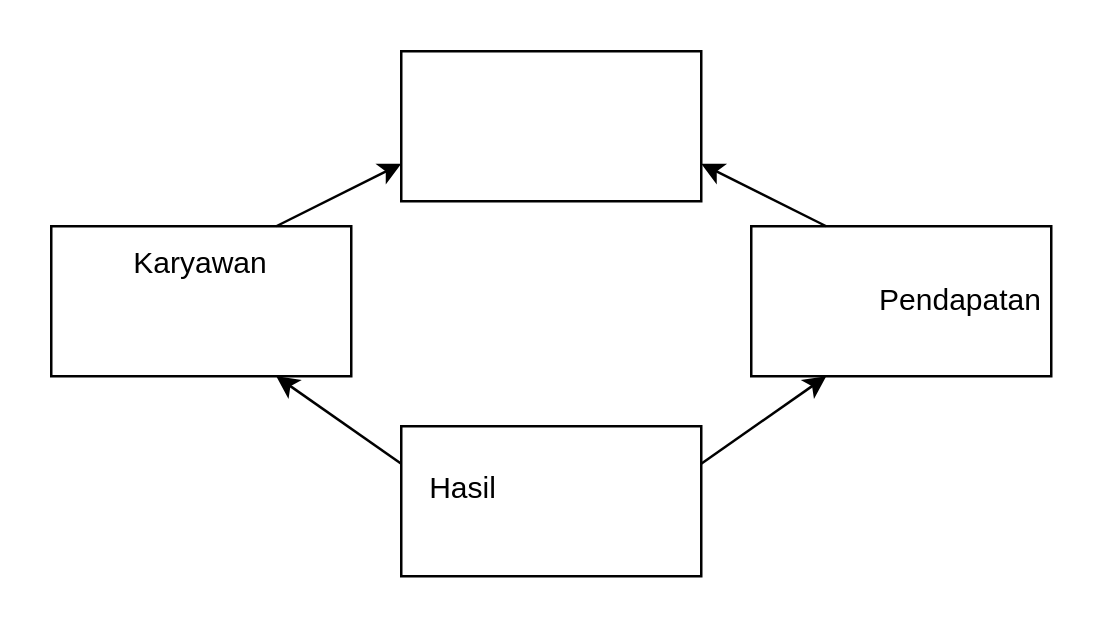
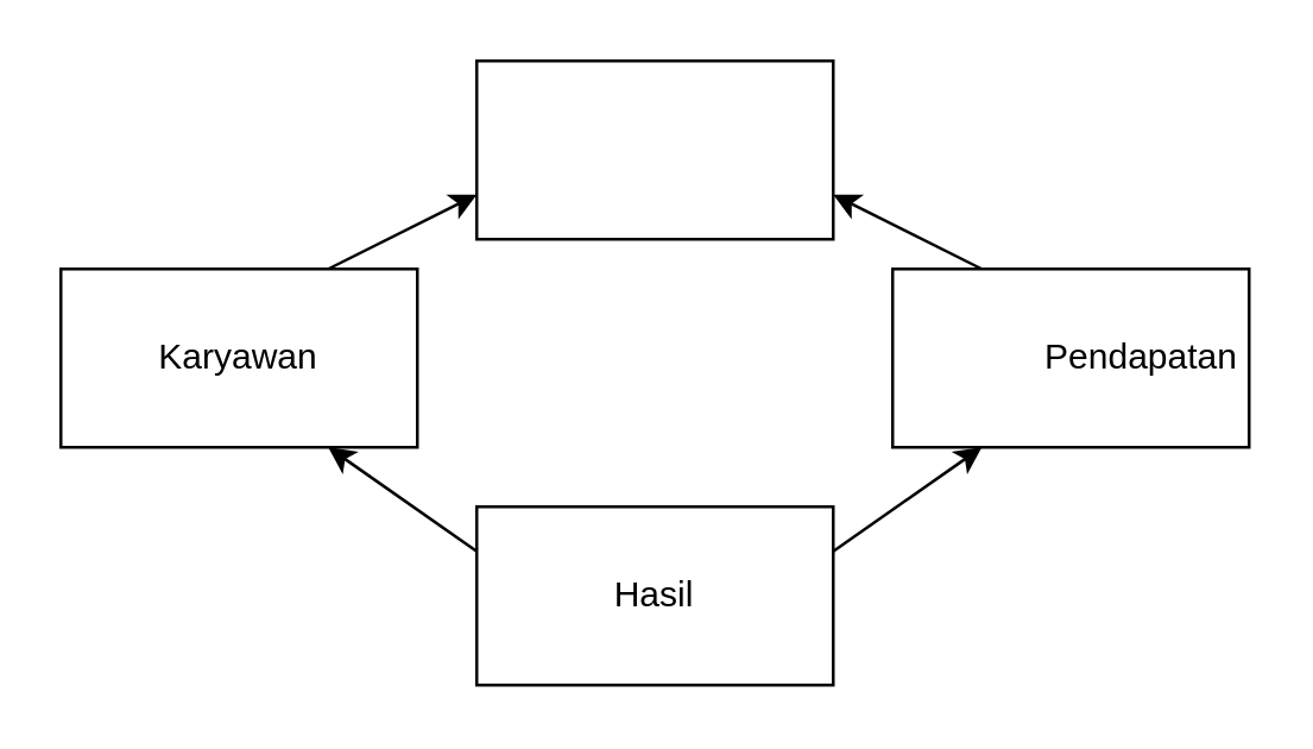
- <mxCell id="6" value="Karyawan" style="text;html=1;strokeColor=none;fillColor=none;align=center;verticalAlign=middle;whiteSpace=wrap;rounded=0;" vertex="1" parent="1"><mxGeometry x="60" y="95" width="40" height="20" as="geometry" /></mxCell>
+ <mxCell id="6" value="Karyawan" style="text;html=1;strokeColor=none;fillColor=none;align=center;verticalAlign=middle;whiteSpace=wrap;rounded=0;" vertex="1" parent="1"><mxGeometry x="60" y="110" width="40" height="20" as="geometry" /></mxCell>
- <mxCell id="8" value="Hasil" style="text;html=1;strokeColor=none;fillColor=none;align=center;verticalAlign=middle;whiteSpace=wrap;rounded=0;" vertex="1" parent="1"><mxGeometry x="165" y="185" width="40" height="20" as="geometry" /></mxCell>
+ <mxCell id="8" value="Hasil" style="text;html=1;strokeColor=none;fillColor=none;align=center;verticalAlign=middle;whiteSpace=wrap;rounded=0;" vertex="1" parent="1"><mxGeometry x="200" y="190" width="40" height="20" as="geometry" /></mxCell>
